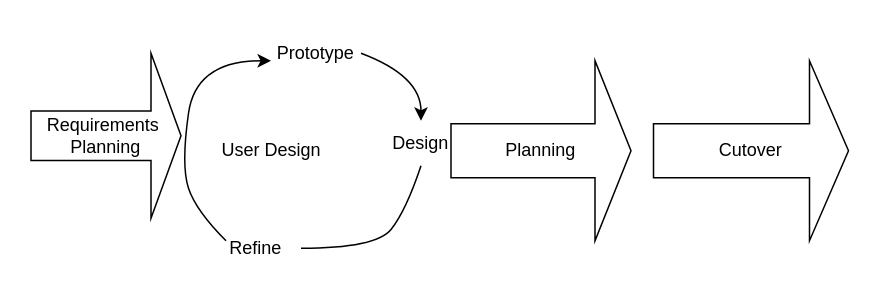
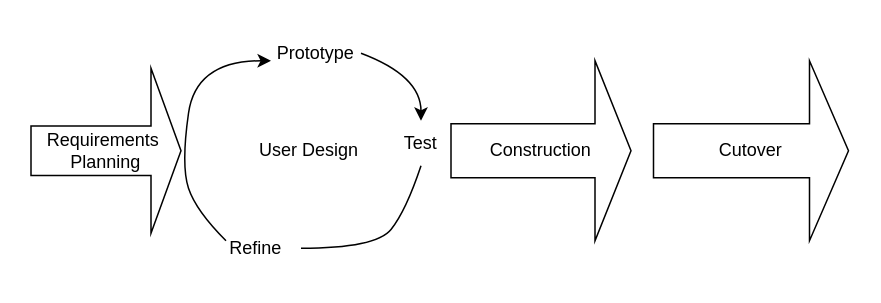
- <mxCell id="10" value="Requirements&amp;nbsp;&lt;br&gt;Planning" style="shape=singleArrow;whiteSpace=wrap;html=1;" vertex="1" parent="1"><mxGeometry x="20" y="35" width="100" height="110" as="geometry" /></mxCell>
+ <mxCell id="10" value="Requirements&amp;nbsp;&lt;br&gt;Planning" style="shape=singleArrow;whiteSpace=wrap;html=1;" vertex="1" parent="1"><mxGeometry x="20" y="45" width="100" height="110" as="geometry" /></mxCell>
- <mxCell id="5" value="Design" style="text;html=1;strokeColor=none;fillColor=none;align=center;verticalAlign=middle;whiteSpace=wrap;rounded=0;" vertex="1" parent="1"><mxGeometry x="250" y="80" width="60" height="30" as="geometry" /></mxCell>
+ <mxCell id="5" value="Test" style="text;html=1;strokeColor=none;fillColor=none;align=center;verticalAlign=middle;whiteSpace=wrap;rounded=0;" vertex="1" parent="1"><mxGeometry x="250" y="80" width="60" height="30" as="geometry" /></mxCell>
- <mxCell id="11" value="User Design" style="text;html=1;align=center;verticalAlign=middle;resizable=0;points=[];autosize=1;strokeColor=none;fillColor=none;" vertex="1" parent="1"><mxGeometry x="135" y="85" width="90" height="30" as="geometry" /></mxCell>
+ <mxCell id="11" value="User Design" style="text;html=1;align=center;verticalAlign=middle;resizable=0;points=[];autosize=1;strokeColor=none;fillColor=none;" vertex="1" parent="1"><mxGeometry x="160" y="85" width="90" height="30" as="geometry" /></mxCell>
- <mxCell id="8" value="Planning" style="shape=singleArrow;whiteSpace=wrap;html=1;" vertex="1" parent="1"><mxGeometry x="300" y="40" width="120" height="120" as="geometry" /></mxCell>
+ <mxCell id="8" value="Construction" style="shape=singleArrow;whiteSpace=wrap;html=1;" vertex="1" parent="1"><mxGeometry x="300" y="40" width="120" height="120" as="geometry" /></mxCell>
